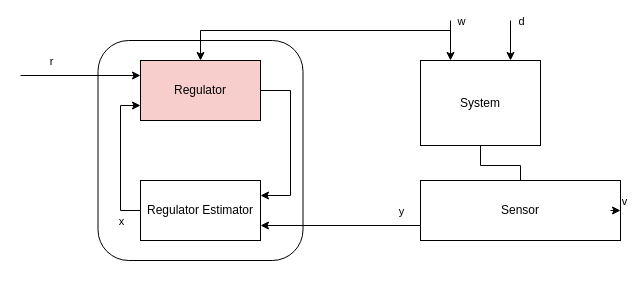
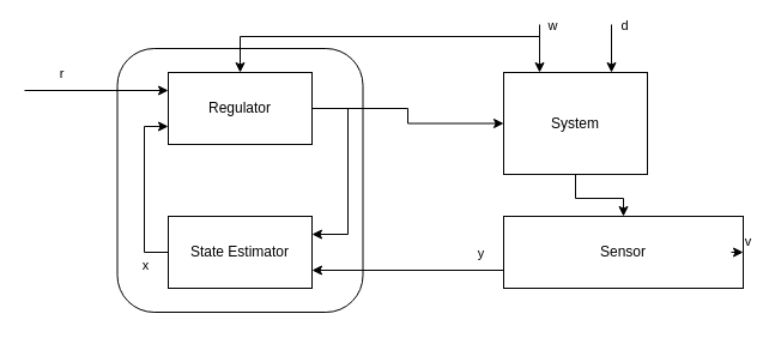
- <mxCell id="5" value="Regulator" style="rounded=0;whiteSpace=wrap;html=1;fillColor=#f8cecc;" parent="1" vertex="1"><mxGeometry x="140" y="60" width="120" height="60" as="geometry" /></mxCell>
+ <mxCell id="5" value="Regulator" style="rounded=0;whiteSpace=wrap;html=1;" parent="1" vertex="1"><mxGeometry x="140" y="60" width="120" height="60" as="geometry" /></mxCell>
+ <mxCell id="3" style="edgeStyle=orthogonalEdgeStyle;rounded=0;orthogonalLoop=1;jettySize=auto;html=1;exitX=1;exitY=0.5;exitDx=0;exitDy=0;entryX=0;entryY=0.5;entryDx=0;entryDy=0;" parent="1" source="5" target="10" edge="1"><mxGeometry relative="1" as="geometry" /></mxCell>
- <mxCell id="9" style="edgeStyle=orthogonalEdgeStyle;rounded=0;orthogonalLoop=1;jettySize=auto;html=1;exitX=0.5;exitY=1;exitDx=0;exitDy=0;entryX=0.5;entryY=0;entryDx=0;entryDy=0;endArrow=none;" parent="1" source="10" target="13" edge="1"><mxGeometry relative="1" as="geometry" /></mxCell>
+ <mxCell id="9" style="edgeStyle=orthogonalEdgeStyle;rounded=0;orthogonalLoop=1;jettySize=auto;html=1;exitX=0.5;exitY=1;exitDx=0;exitDy=0;entryX=0.5;entryY=0;entryDx=0;entryDy=0;" parent="1" source="10" target="13" edge="1"><mxGeometry relative="1" as="geometry" /></mxCell>
- <mxCell id="8" value="Regulator Estimator" style="rounded=0;whiteSpace=wrap;html=1;" parent="1" vertex="1"><mxGeometry x="140" y="180" width="120" height="60" as="geometry" /></mxCell>
+ <mxCell id="8" value="State Estimator" style="rounded=0;whiteSpace=wrap;html=1;" parent="1" vertex="1"><mxGeometry x="140" y="180" width="120" height="60" as="geometry" /></mxCell>
